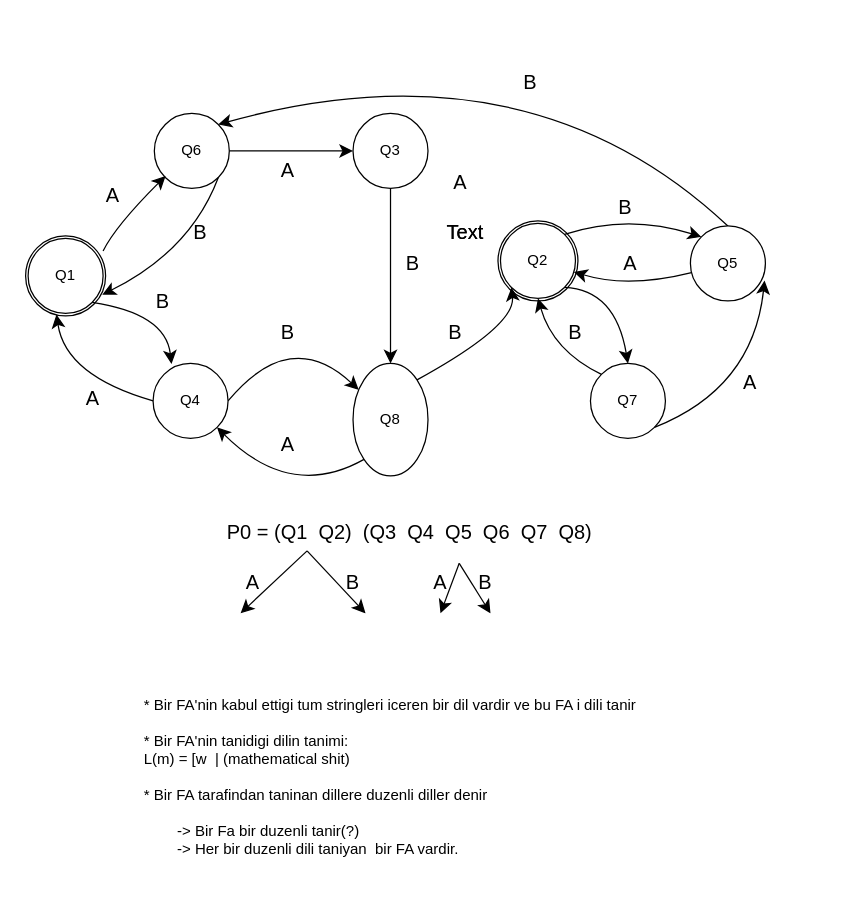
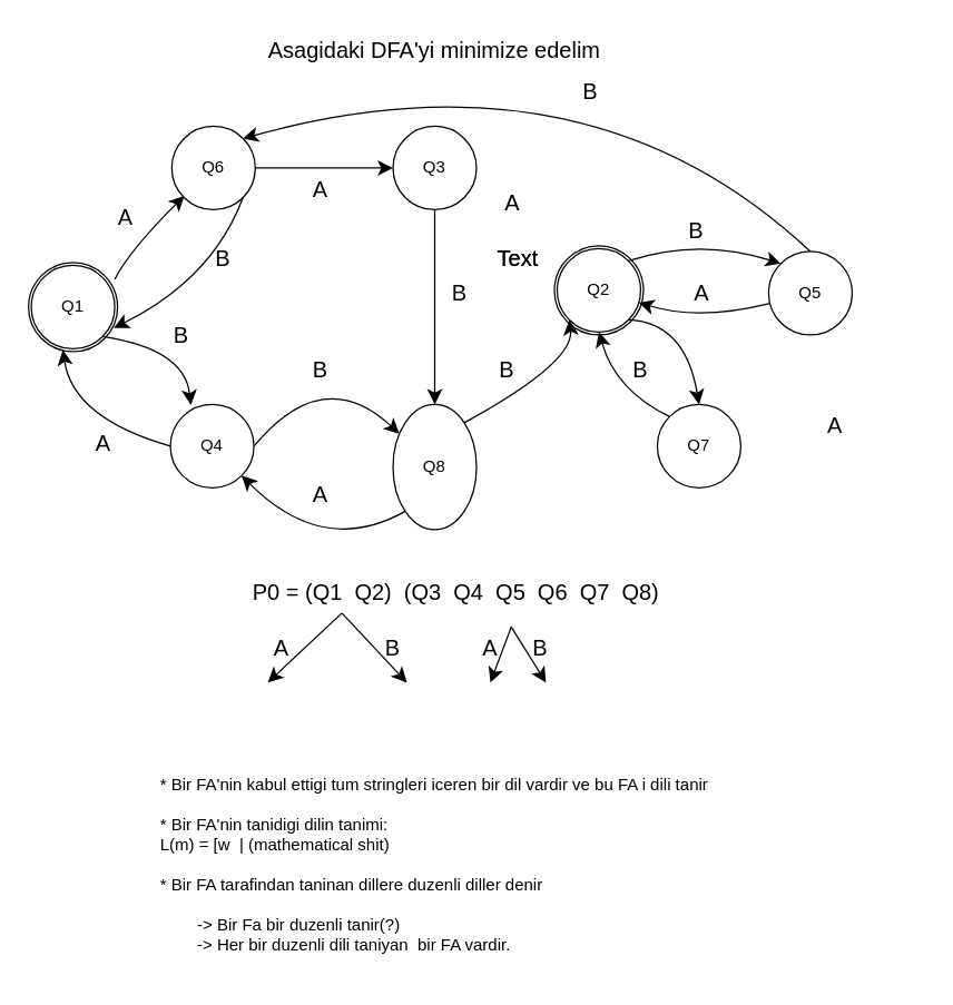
+ <mxCell id="42" value="Asagidaki DFA'yi minimize edelim" style="text;html=1;align=center;verticalAlign=middle;whiteSpace=wrap;rounded=0;fontSize=16;" vertex="1" parent="1"><mxGeometry x="157" y="20" width="310" height="30" as="geometry" /></mxCell>
- <mxCell id="23" style="edgeStyle=none;curved=1;rounded=0;orthogonalLoop=1;jettySize=auto;html=1;exitX=1;exitY=1;exitDx=0;exitDy=0;entryX=0.989;entryY=0.729;entryDx=0;entryDy=0;entryPerimeter=0;fontSize=12;startSize=8;endSize=8;" edge="1" parent="1" source="20" target="18"><mxGeometry relative="1" as="geometry"><Array as="points"><mxPoint x="602" y="310" /></Array></mxGeometry></mxCell>
